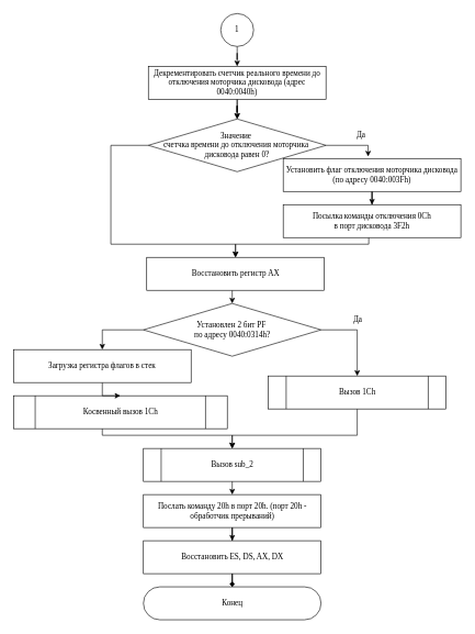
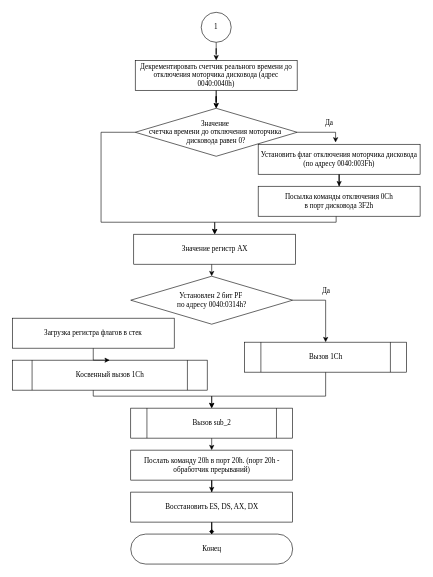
- <mxCell id="14" value="Восстановить регистр AX" style="rounded=1;whiteSpace=wrap;html=1;fontFamily=Times New Roman;arcSize=0;" parent="1" vertex="1"><mxGeometry x="222.5" y="390" width="270" height="50" as="geometry" /></mxCell>
+ <mxCell id="14" value="Значение регистр AX" style="rounded=1;whiteSpace=wrap;html=1;fontFamily=Times New Roman;arcSize=0;" parent="1" vertex="1"><mxGeometry x="222.5" y="390" width="270" height="50" as="geometry" /></mxCell>
- <mxCell id="16" style="edgeStyle=orthogonalEdgeStyle;rounded=0;orthogonalLoop=1;jettySize=auto;html=1;entryX=0.5;entryY=0;entryDx=0;entryDy=0;" edge="1" parent="1" source="17" target="33"><mxGeometry relative="1" as="geometry"><Array as="points"><mxPoint x="155" y="500" /></Array></mxGeometry></mxCell>
